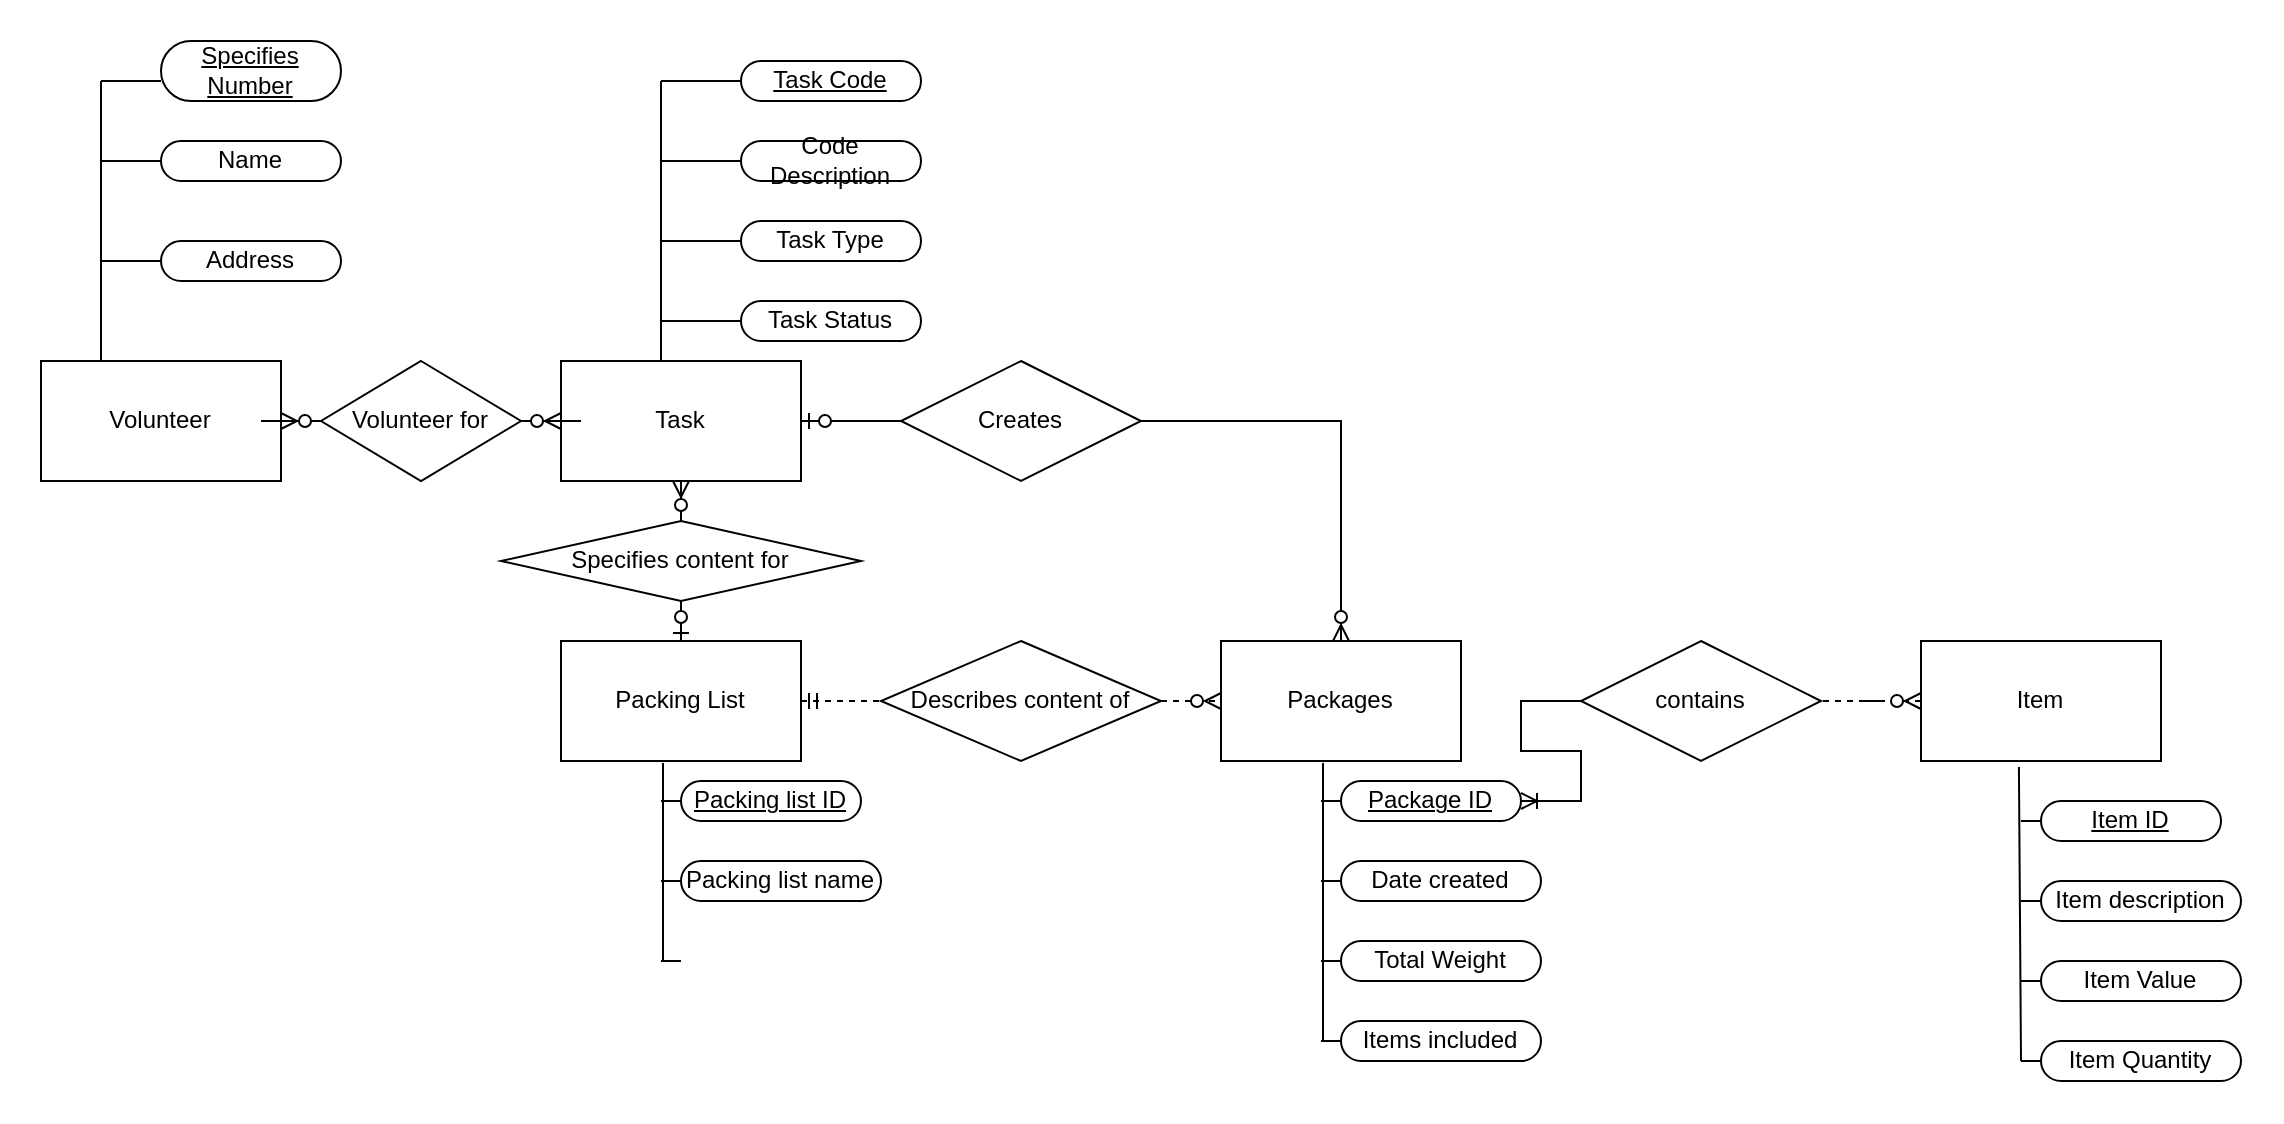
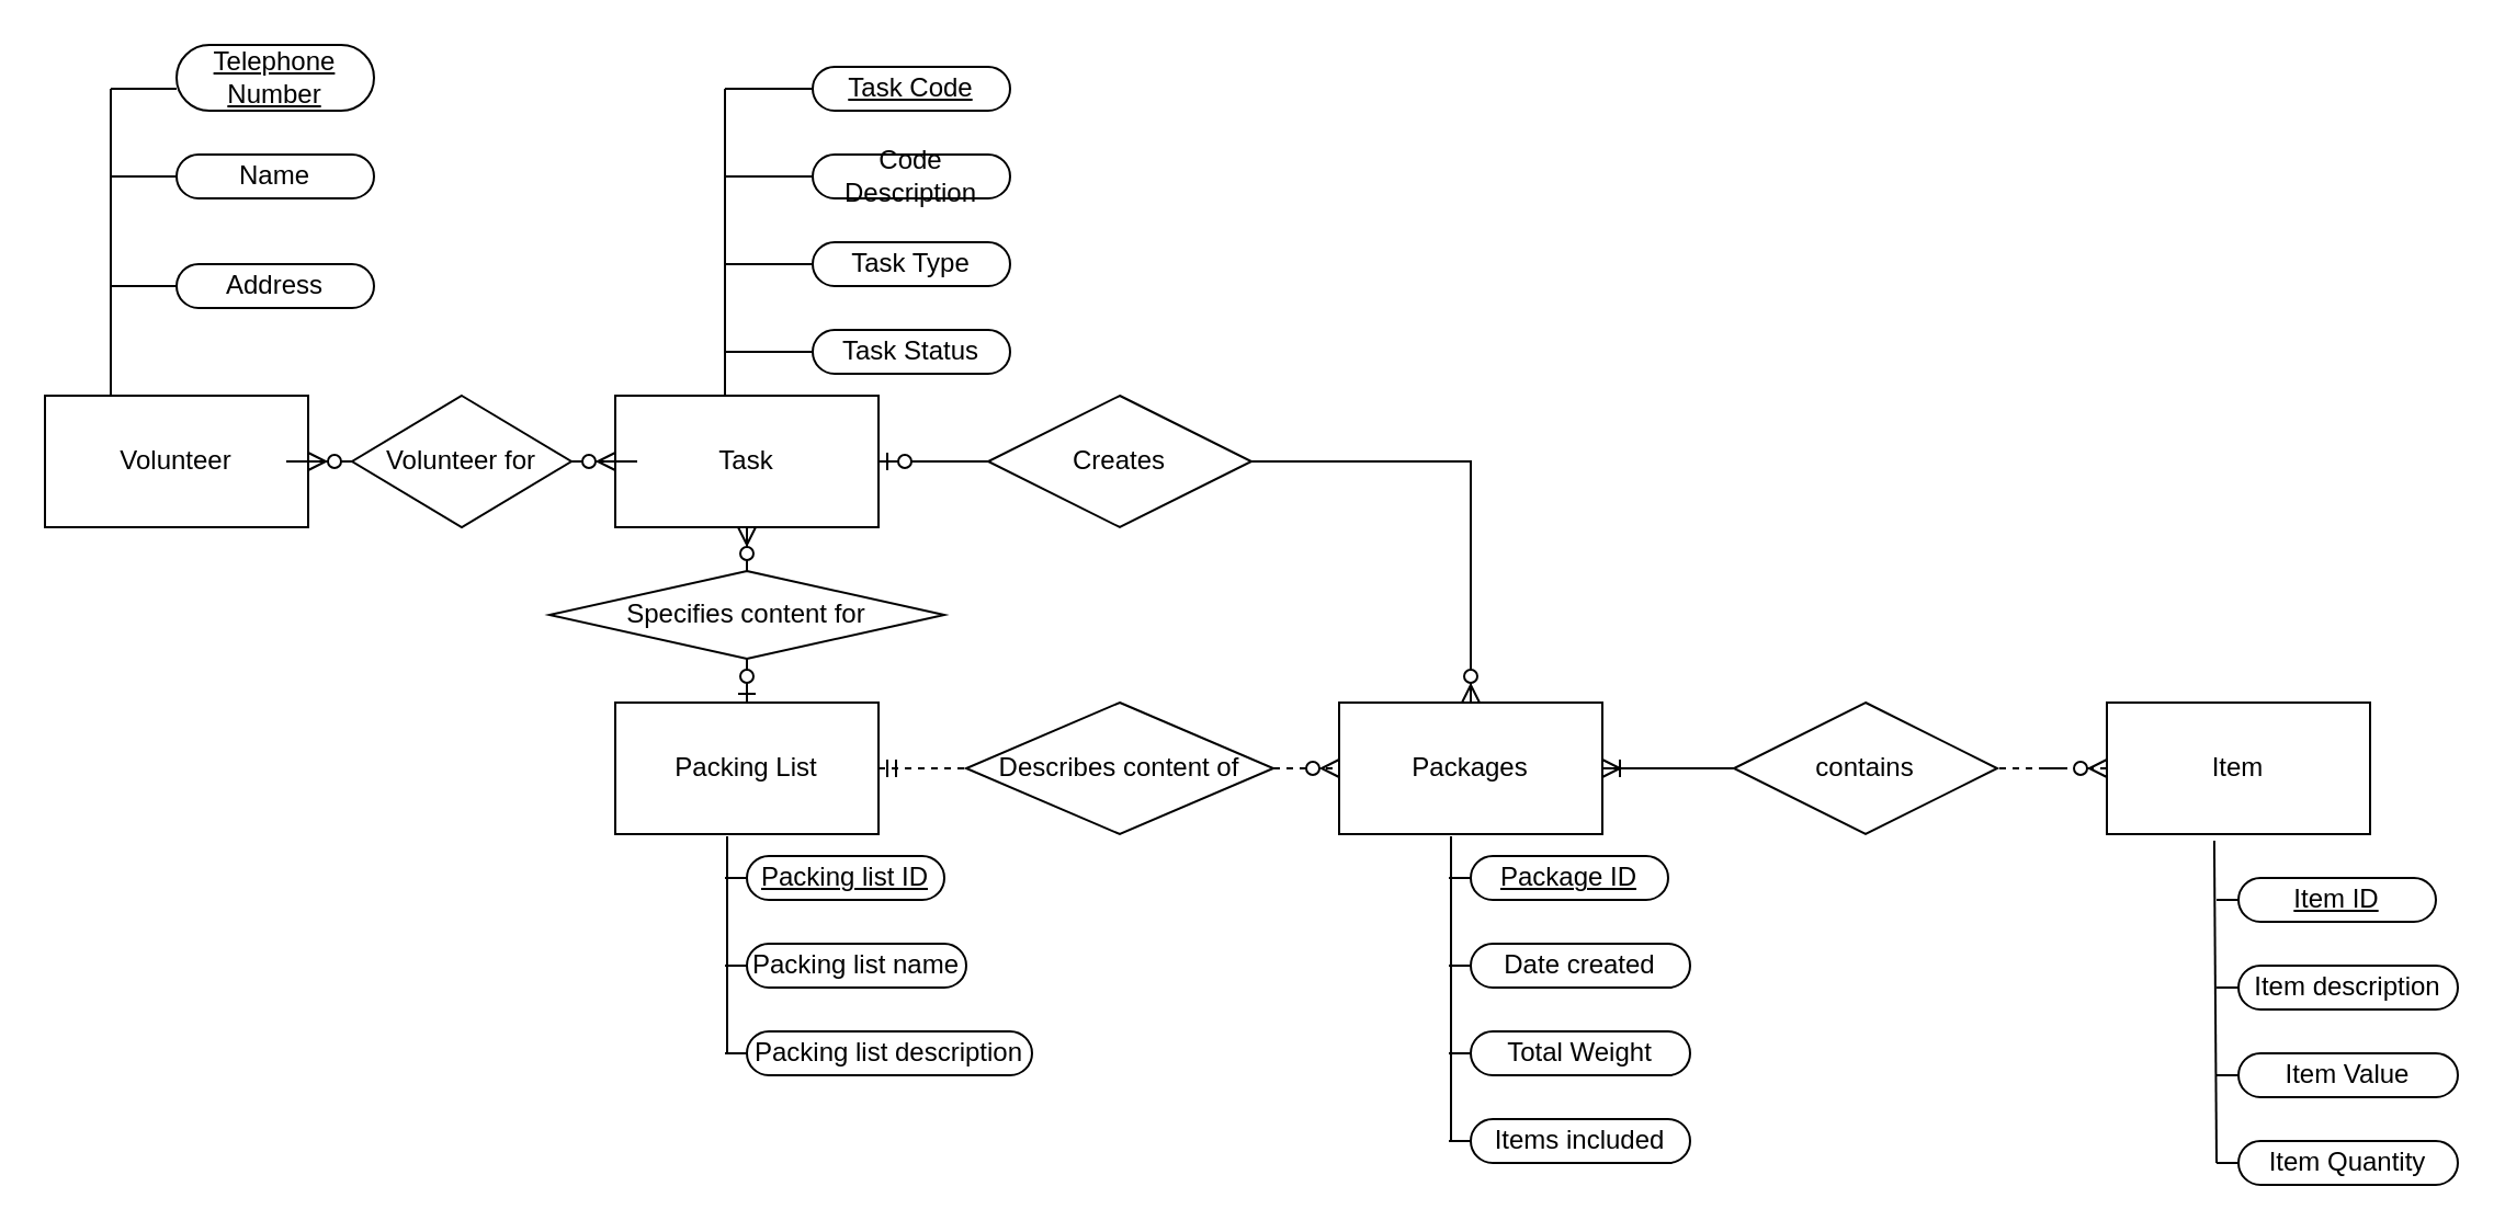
- <mxCell id="4" value="&lt;u&gt;Specifies Number&lt;/u&gt;" style="rounded=1;whiteSpace=wrap;html=1;arcSize=50;" parent="1" vertex="1"><mxGeometry x="80" y="20" width="90" height="30" as="geometry" /></mxCell>
+ <mxCell id="4" value="&lt;u&gt;Telephone Number&lt;/u&gt;" style="rounded=1;whiteSpace=wrap;html=1;arcSize=50;" parent="1" vertex="1"><mxGeometry x="80" y="20" width="90" height="30" as="geometry" /></mxCell>
- <mxCell id="57" value="" style="edgeStyle=entityRelationEdgeStyle;fontSize=12;html=1;endArrow=ERoneToMany;startArrow=none;rounded=0;exitX=0;exitY=0.5;exitDx=0;exitDy=0;" parent="1" source="56" target="45" edge="1"><mxGeometry width="100" height="100" relative="1" as="geometry"><mxPoint x="500" y="560" as="sourcePoint" /><mxPoint x="310" y="560" as="targetPoint" /></mxGeometry></mxCell>
+ <mxCell id="57" value="" style="edgeStyle=entityRelationEdgeStyle;fontSize=12;html=1;endArrow=ERoneToMany;startArrow=none;rounded=0;entryX=1;entryY=0.5;entryDx=0;entryDy=0;exitX=0;exitY=0.5;exitDx=0;exitDy=0;" parent="1" source="56" target="43" edge="1"><mxGeometry width="100" height="100" relative="1" as="geometry"><mxPoint x="500" y="560" as="sourcePoint" /><mxPoint x="310" y="560" as="targetPoint" /></mxGeometry></mxCell>
+ <mxCell id="27" value="Packing list description" style="rounded=1;whiteSpace=wrap;html=1;arcSize=50;" parent="22" vertex="1"><mxGeometry x="60" y="150" width="130" height="20" as="geometry" /></mxCell>
